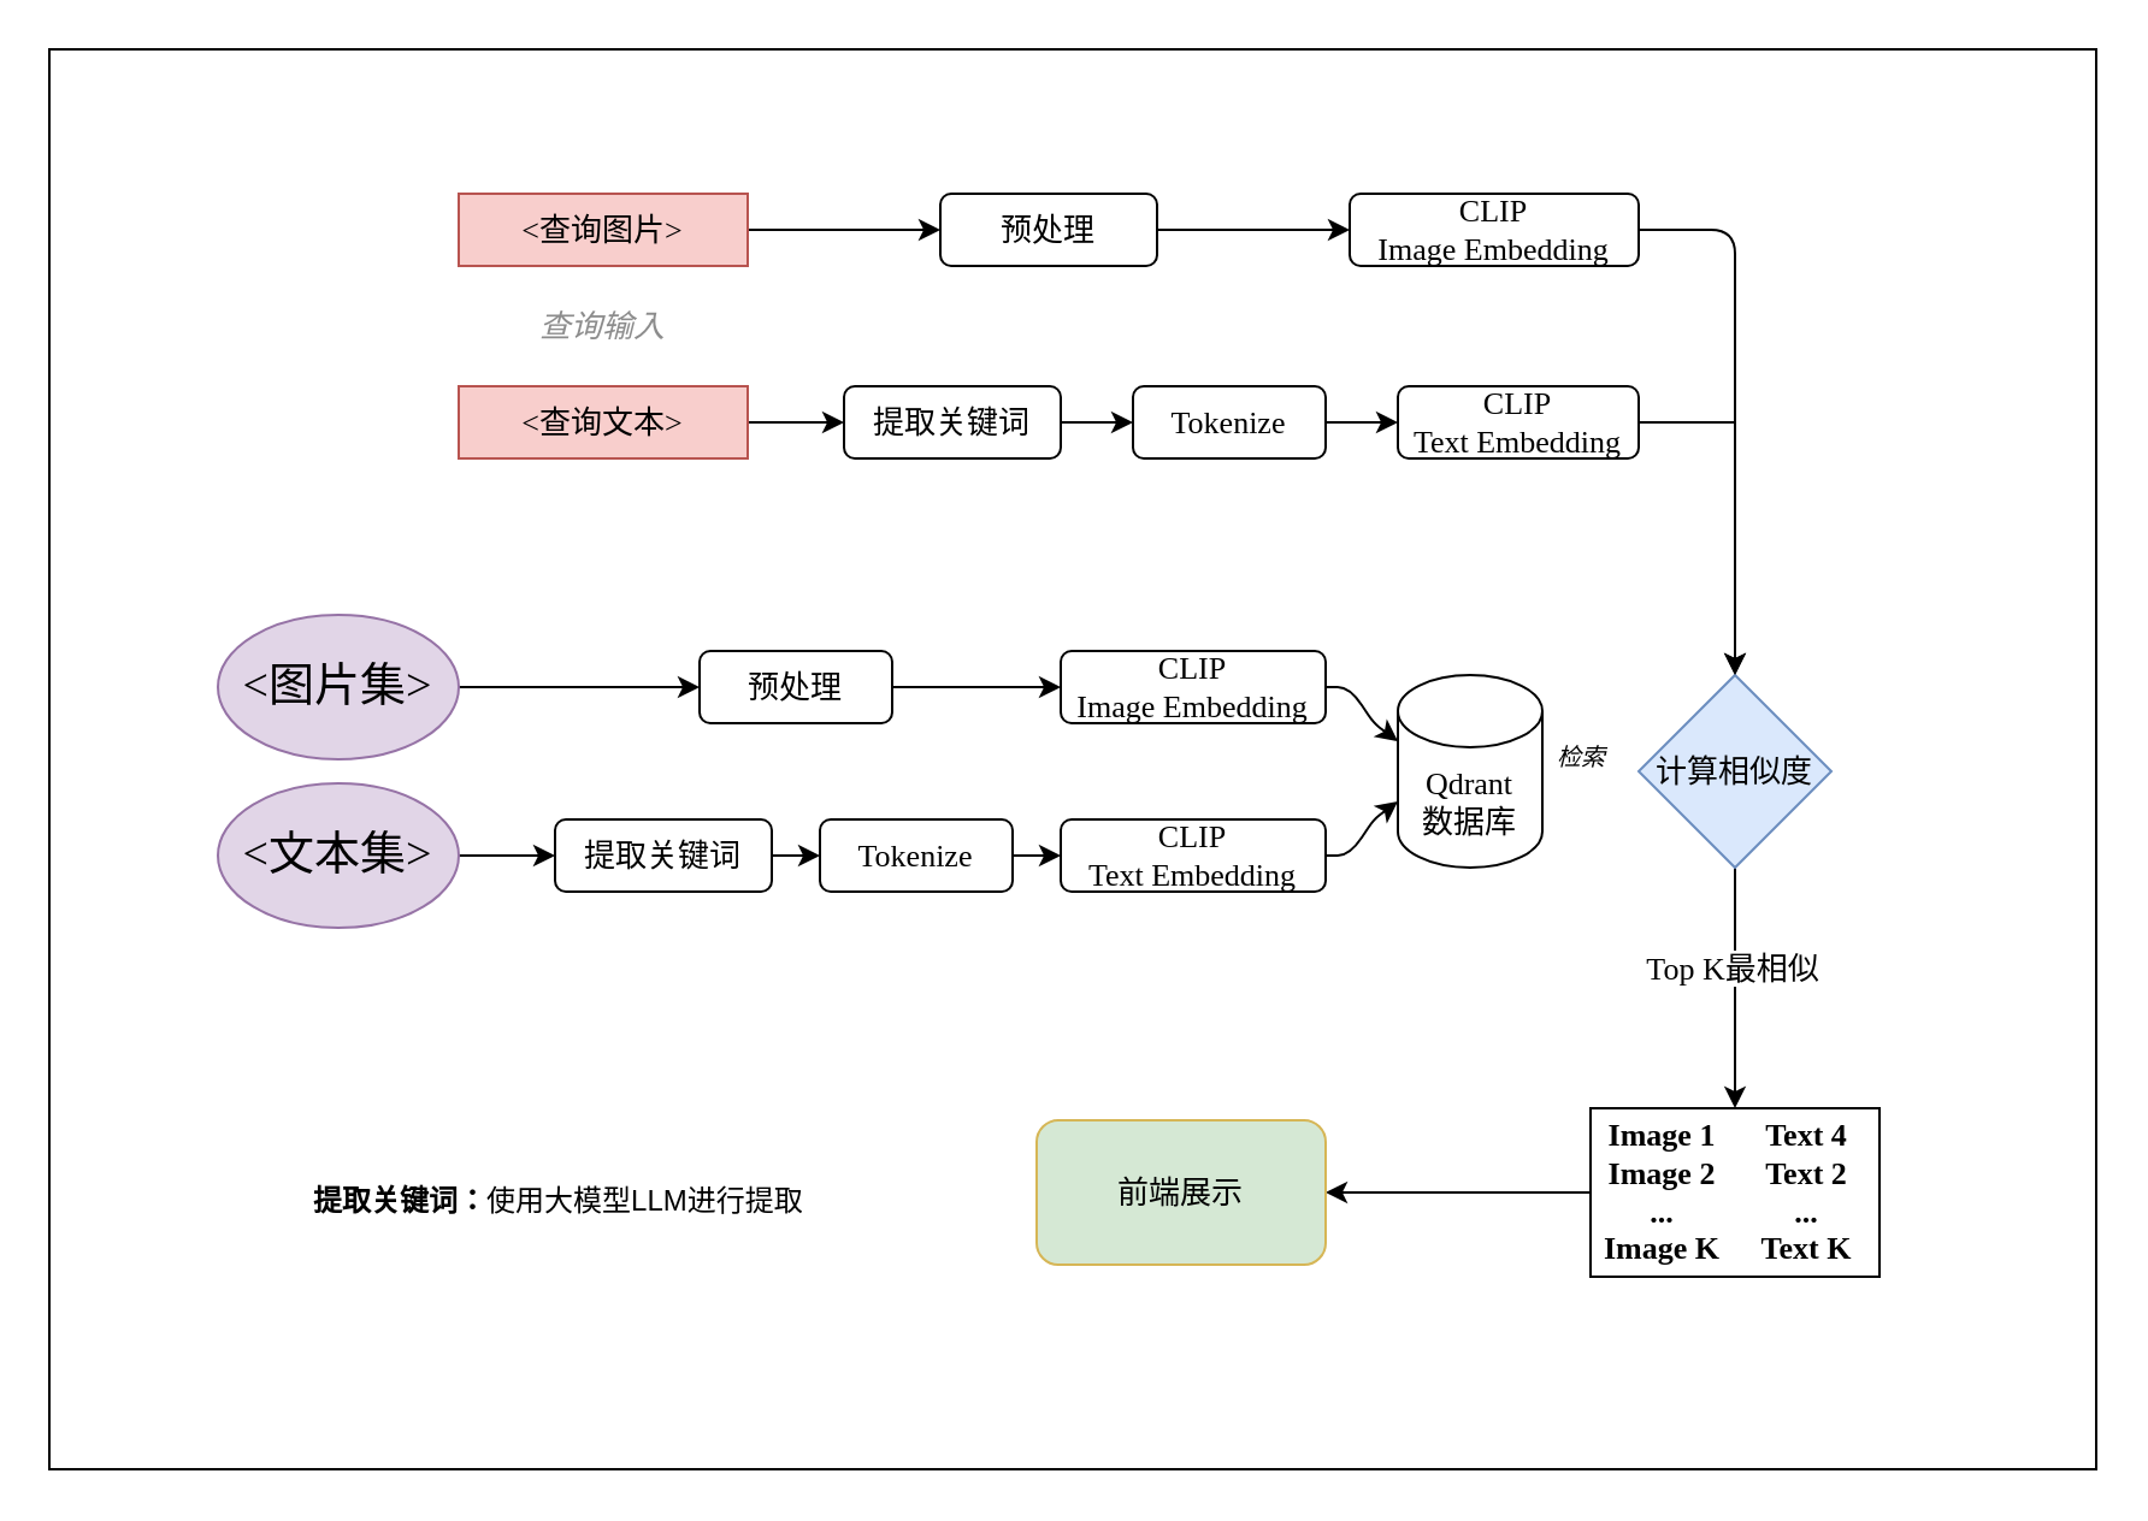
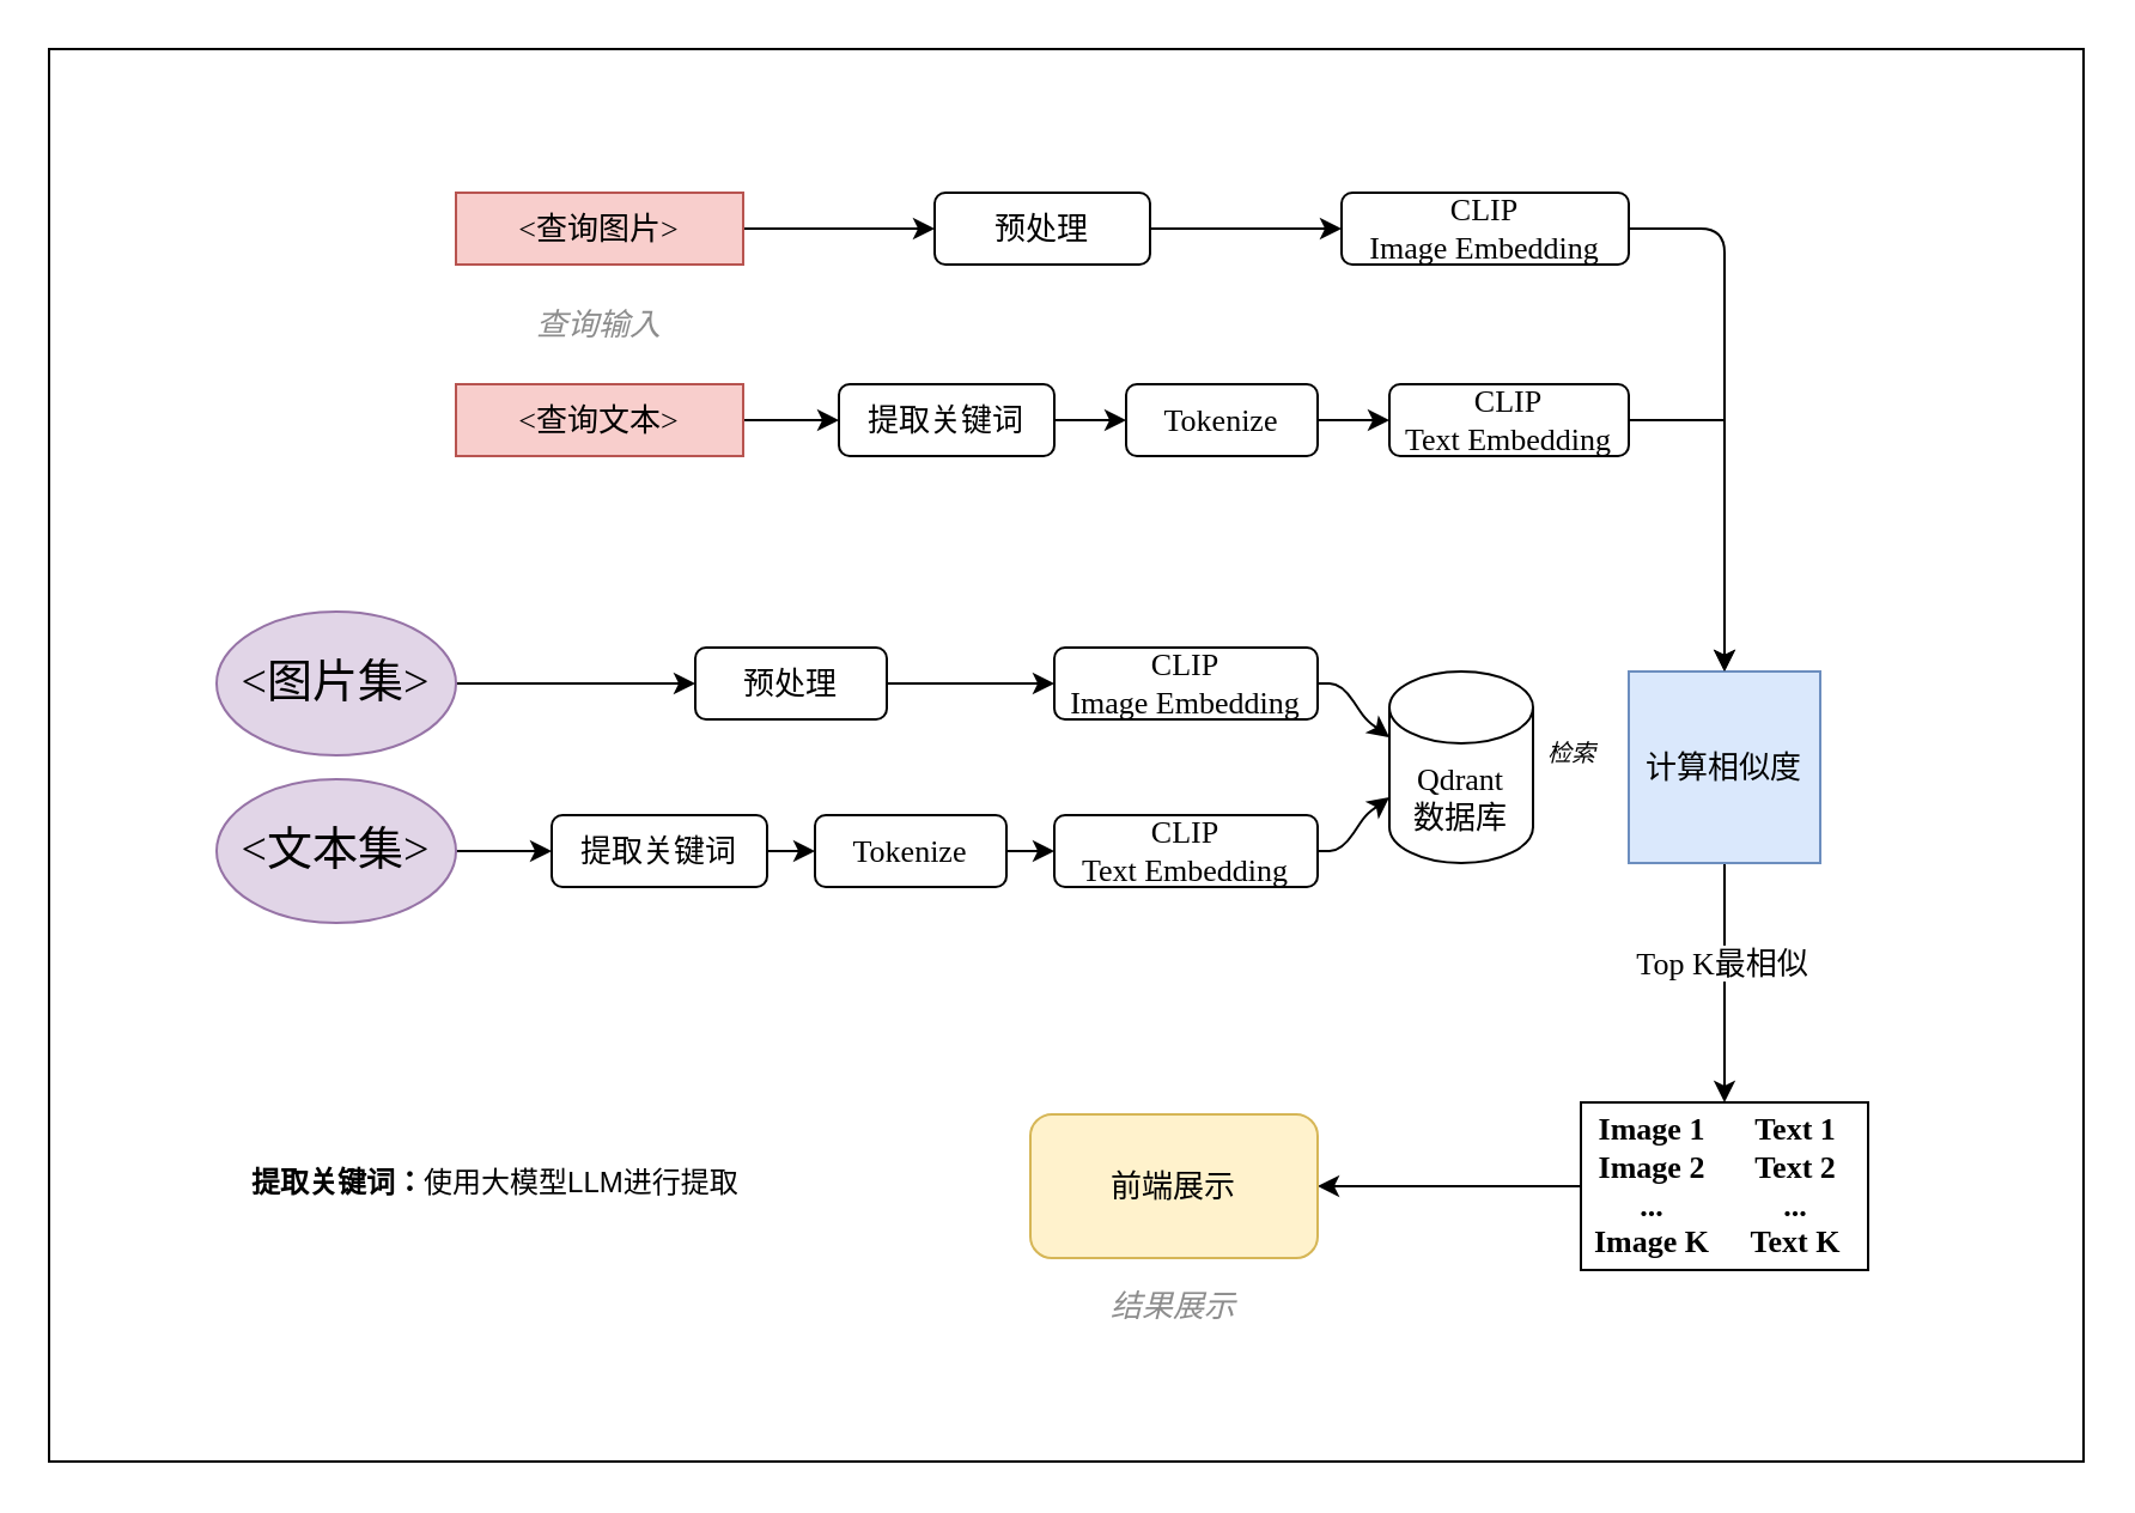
- <mxCell id="16" value="计算相似度" style="rhombus;whiteSpace=wrap;html=1;fontFamily=Times New Roman;fontSize=13;fillColor=#dae8fc;strokeColor=#6c8ebf;" parent="1" vertex="1"><mxGeometry x="680" y="280" width="80" height="80" as="geometry" /></mxCell>
+ <mxCell id="16" value="计算相似度" style="whiteSpace=wrap;html=1;fontFamily=Times New Roman;fontSize=13;fillColor=#dae8fc;strokeColor=#6c8ebf;rounded=0;" parent="1" vertex="1"><mxGeometry x="680" y="280" width="80" height="80" as="geometry" /></mxCell>
- <mxCell id="20" value="前端展示" style="rounded=1;whiteSpace=wrap;html=1;fontFamily=Times New Roman;fontSize=13;fillColor=#d5e8d4;strokeColor=#d6b656;" parent="1" vertex="1"><mxGeometry x="430" y="465" width="120" height="60" as="geometry" /></mxCell>
+ <mxCell id="20" value="前端展示" style="rounded=1;whiteSpace=wrap;html=1;fontFamily=Times New Roman;fontSize=13;fillColor=#fff2cc;strokeColor=#d6b656;" parent="1" vertex="1"><mxGeometry x="430" y="465" width="120" height="60" as="geometry" /></mxCell>
- <mxCell id="41" value="&lt;font style=&quot;font-size: 13px;&quot;&gt;Text 4&lt;/font&gt;&lt;div style=&quot;&quot;&gt;&lt;font style=&quot;font-size: 13px;&quot;&gt;Text 2&lt;/font&gt;&lt;/div&gt;&lt;div style=&quot;&quot;&gt;&lt;font style=&quot;font-size: 13px;&quot;&gt;...&lt;/font&gt;&lt;/div&gt;&lt;div style=&quot;&quot;&gt;&lt;font style=&quot;font-size: 13px;&quot;&gt;Text K&lt;/font&gt;&lt;/div&gt;" style="text;html=1;align=center;verticalAlign=middle;whiteSpace=wrap;rounded=0;fontFamily=Times New Roman;fontSize=13;fontStyle=1" parent="1" vertex="1"><mxGeometry x="720" y="470" width="60" height="50" as="geometry" /></mxCell>
+ <mxCell id="41" value="&lt;font style=&quot;font-size: 13px;&quot;&gt;Text 1&lt;/font&gt;&lt;div style=&quot;&quot;&gt;&lt;font style=&quot;font-size: 13px;&quot;&gt;Text 2&lt;/font&gt;&lt;/div&gt;&lt;div style=&quot;&quot;&gt;&lt;font style=&quot;font-size: 13px;&quot;&gt;...&lt;/font&gt;&lt;/div&gt;&lt;div style=&quot;&quot;&gt;&lt;font style=&quot;font-size: 13px;&quot;&gt;Text K&lt;/font&gt;&lt;/div&gt;" style="text;html=1;align=center;verticalAlign=middle;whiteSpace=wrap;rounded=0;fontFamily=Times New Roman;fontSize=13;fontStyle=1" parent="1" vertex="1"><mxGeometry x="720" y="470" width="60" height="50" as="geometry" /></mxCell>
- <mxCell id="43" value="&lt;h1&gt;&lt;span style=&quot;background-color: initial; font-size: 12px;&quot;&gt;提取关键词：&lt;/span&gt;&lt;span style=&quot;background-color: initial; font-size: 12px; font-weight: normal;&quot;&gt;使用大模型LLM进行提取&lt;/span&gt;&lt;br&gt;&lt;/h1&gt;" style="text;html=1;spacing=5;spacingTop=-20;whiteSpace=wrap;overflow=hidden;rounded=0;" vertex="1" parent="1"><mxGeometry x="125" y="475" width="260" height="50" as="geometry" /></mxCell>
+ <mxCell id="43" value="&lt;h1&gt;&lt;span style=&quot;background-color: initial; font-size: 12px;&quot;&gt;提取关键词：&lt;/span&gt;&lt;span style=&quot;background-color: initial; font-size: 12px; font-weight: normal;&quot;&gt;使用大模型LLM进行提取&lt;/span&gt;&lt;br&gt;&lt;/h1&gt;" style="text;html=1;spacing=5;spacingTop=-20;whiteSpace=wrap;overflow=hidden;rounded=0;" vertex="1" parent="1"><mxGeometry x="100" y="470" width="260" height="50" as="geometry" /></mxCell>
+ <mxCell id="24" value="&lt;i style=&quot;font-size: 13px;&quot;&gt;&lt;font style=&quot;font-size: 13px;&quot; color=&quot;#8c8c8c&quot;&gt;结果展示&lt;/font&gt;&lt;/i&gt;" style="text;html=1;align=center;verticalAlign=middle;whiteSpace=wrap;rounded=0;fontFamily=Times New Roman;fontSize=13;" parent="1" vertex="1"><mxGeometry x="460" y="530" width="60" height="30" as="geometry" /></mxCell>
